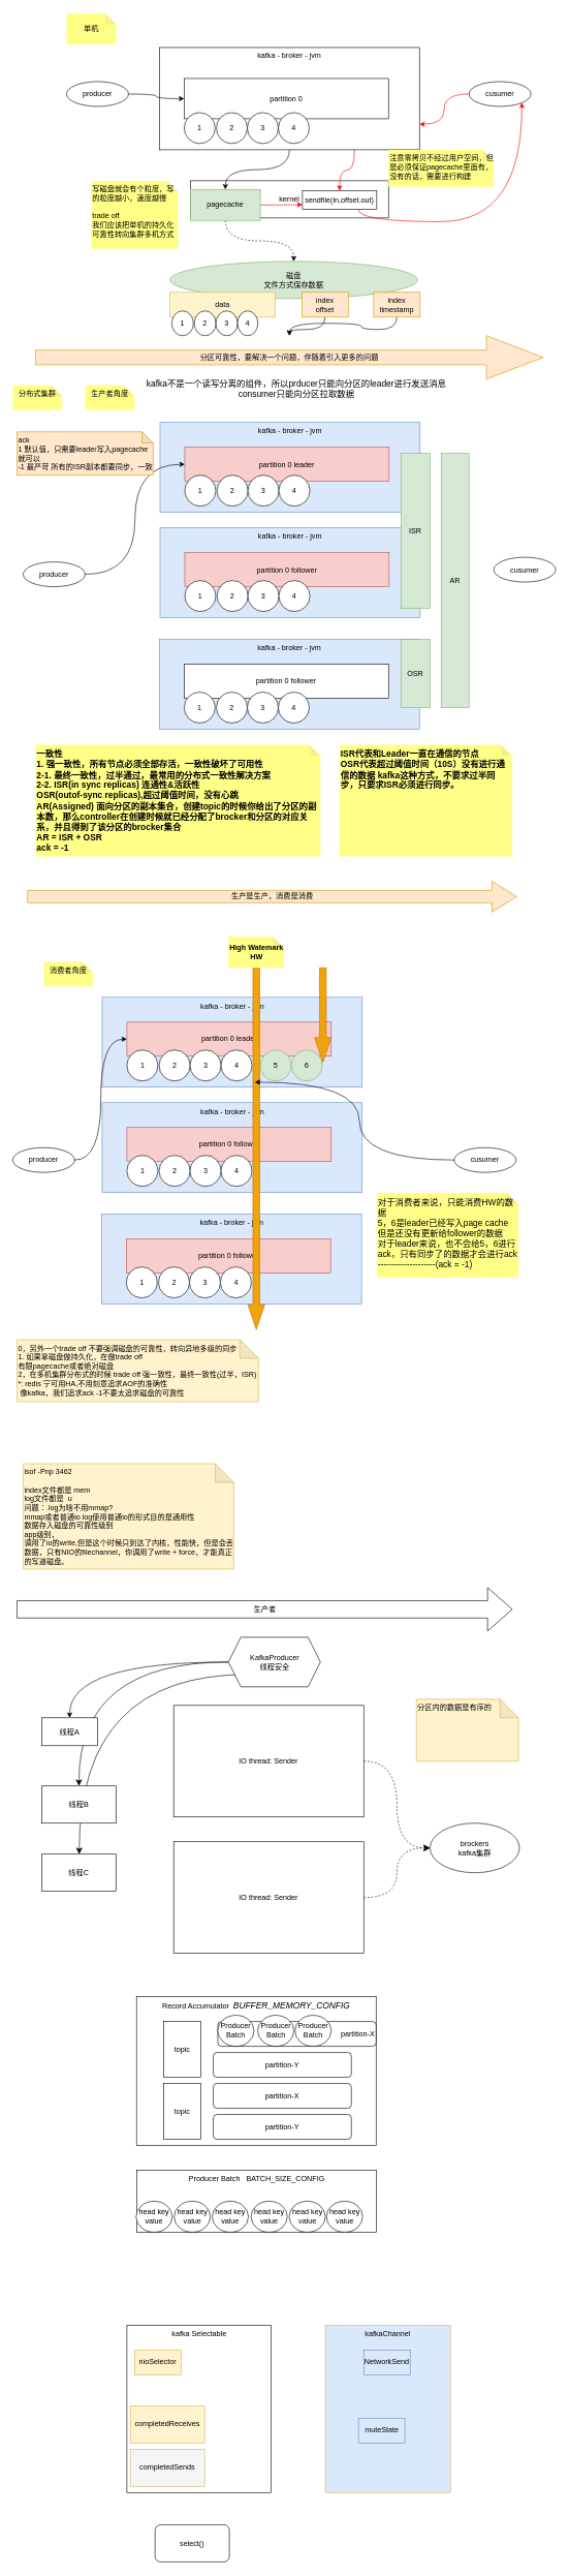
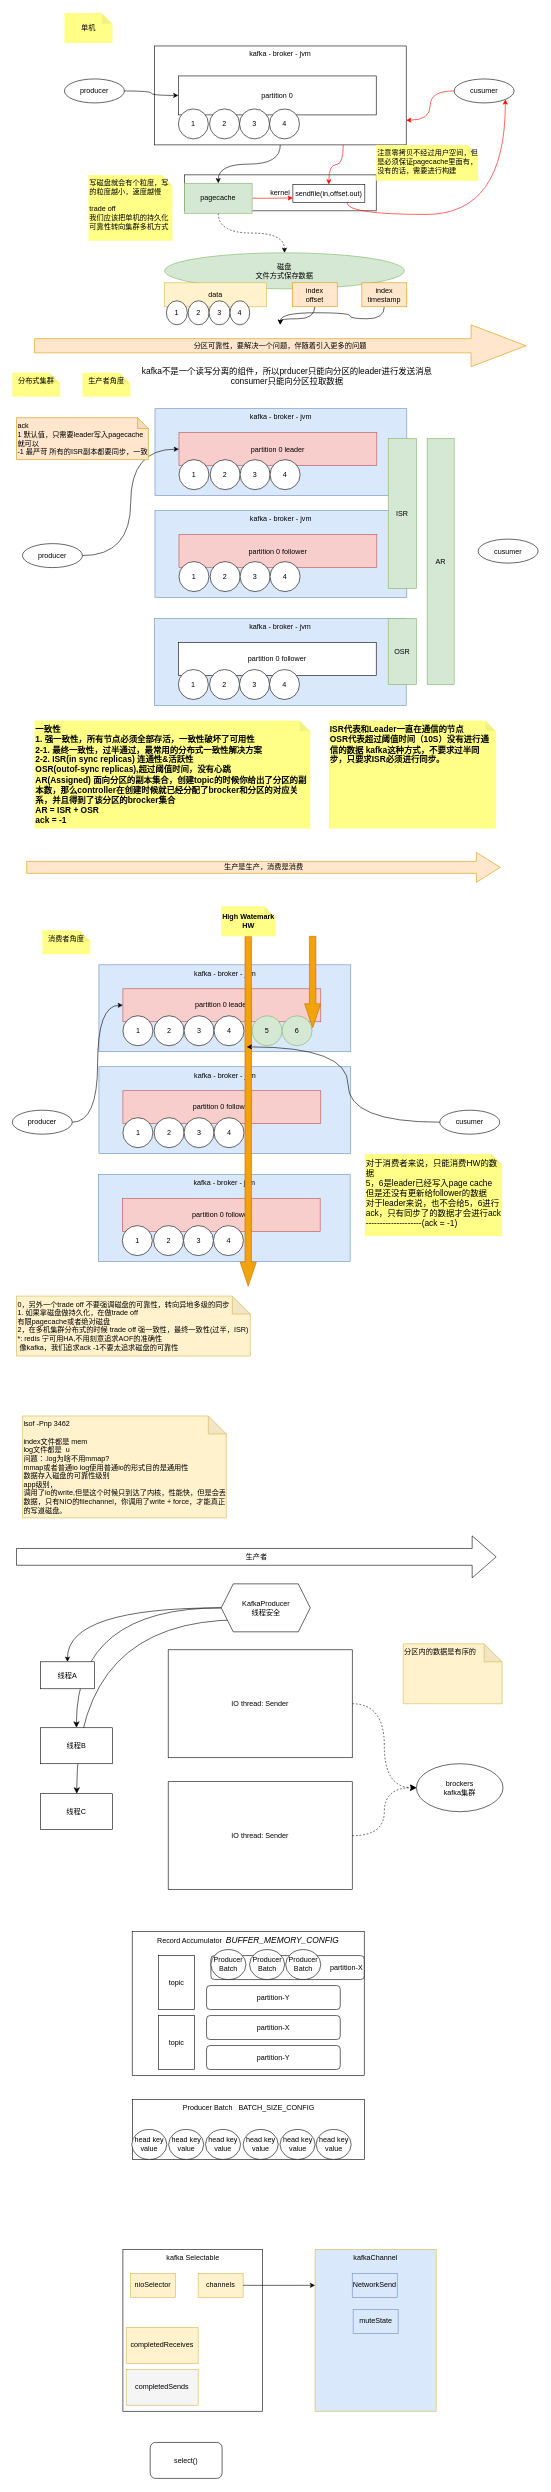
+ <mxCell id="131" value="channels" style="rounded=0;whiteSpace=wrap;html=1;align=center;verticalAlign=middle;fillColor=#fff2cc;strokeColor=#d6b656;" parent="1" vertex="1"><mxGeometry x="330" y="3790" width="75" height="40" as="geometry" /></mxCell>
+ <mxCell id="137" style="edgeStyle=orthogonalEdgeStyle;rounded=0;orthogonalLoop=1;jettySize=auto;html=1;entryX=0;entryY=0.222;entryDx=0;entryDy=0;entryPerimeter=0;" edge="1" parent="1" source="131" target="132"><mxGeometry relative="1" as="geometry" /></mxCell>
- <mxCell id="134" value="muteState" style="rounded=0;whiteSpace=wrap;html=1;align=center;verticalAlign=middle;fillColor=#dae8fc;strokeColor=#6c8ebf;" vertex="1" parent="1"><mxGeometry x="578.5" y="3900" width="75" height="40" as="geometry" /></mxCell>
+ <mxCell id="134" value="muteState" style="rounded=0;whiteSpace=wrap;html=1;align=center;verticalAlign=middle;fillColor=#dae8fc;strokeColor=#6c8ebf;" vertex="1" parent="1"><mxGeometry x="588.5" y="3850" width="75" height="40" as="geometry" /></mxCell>
